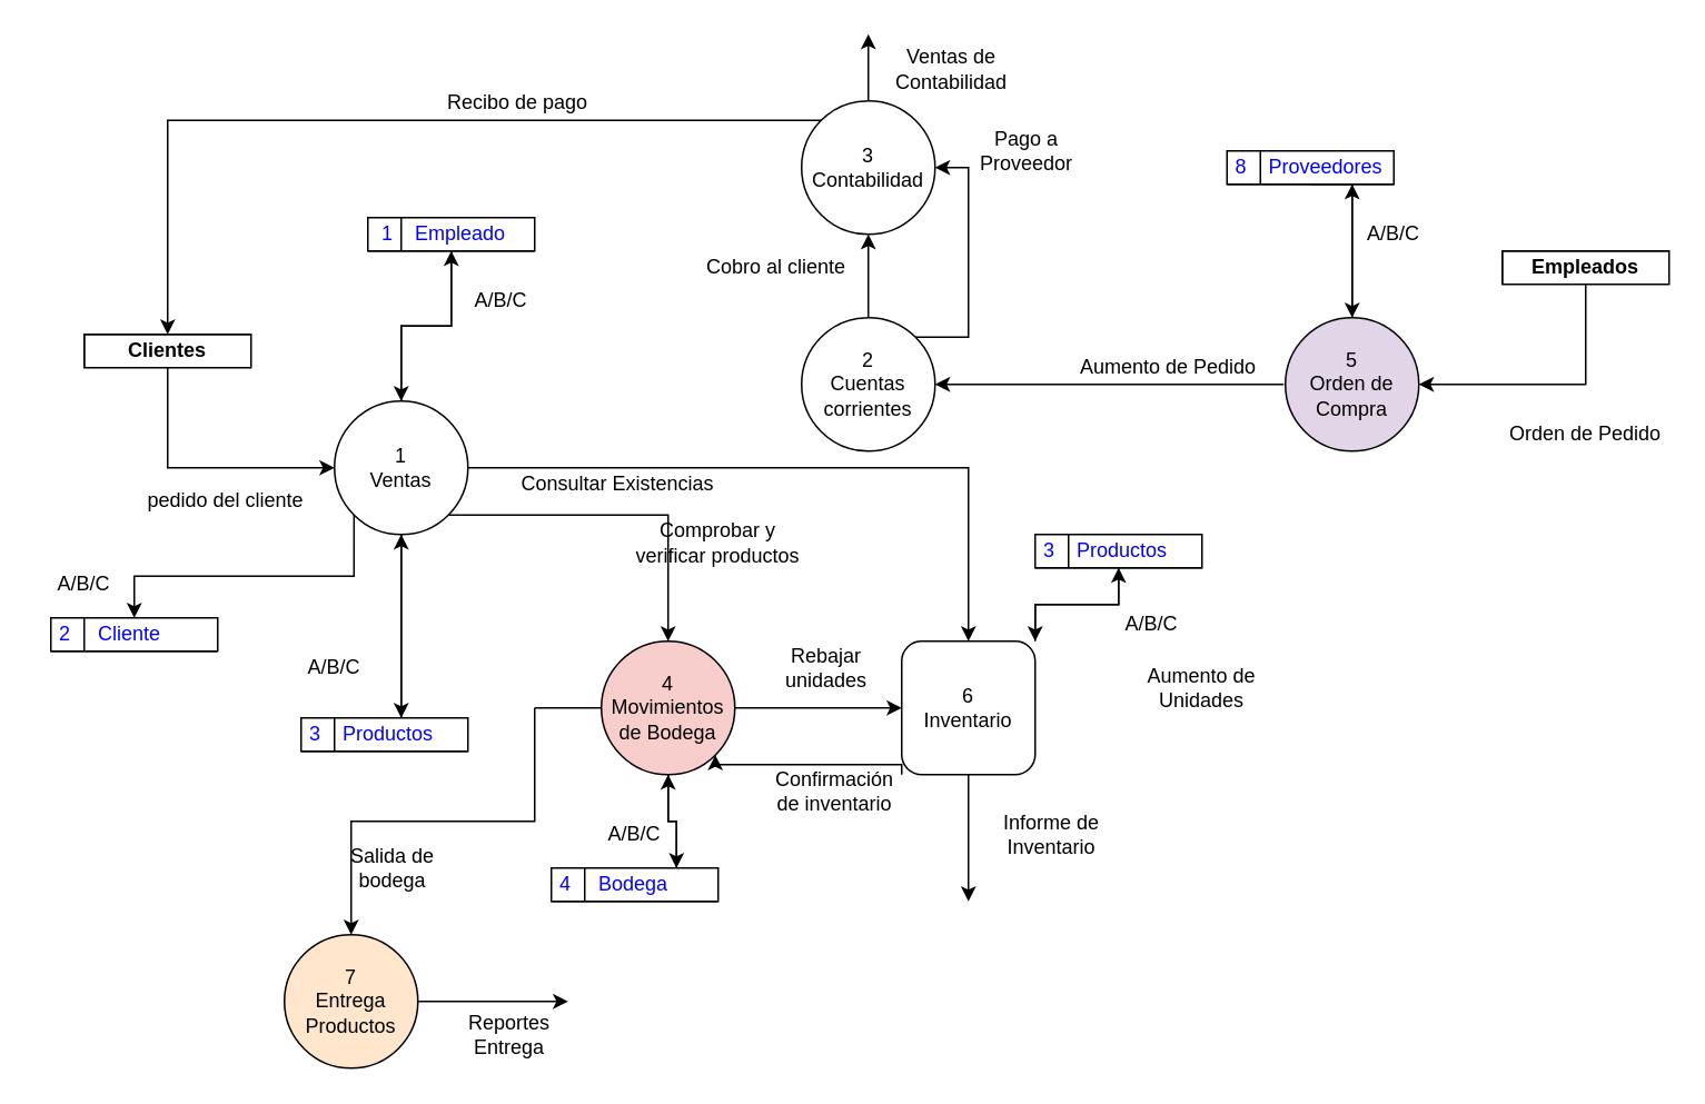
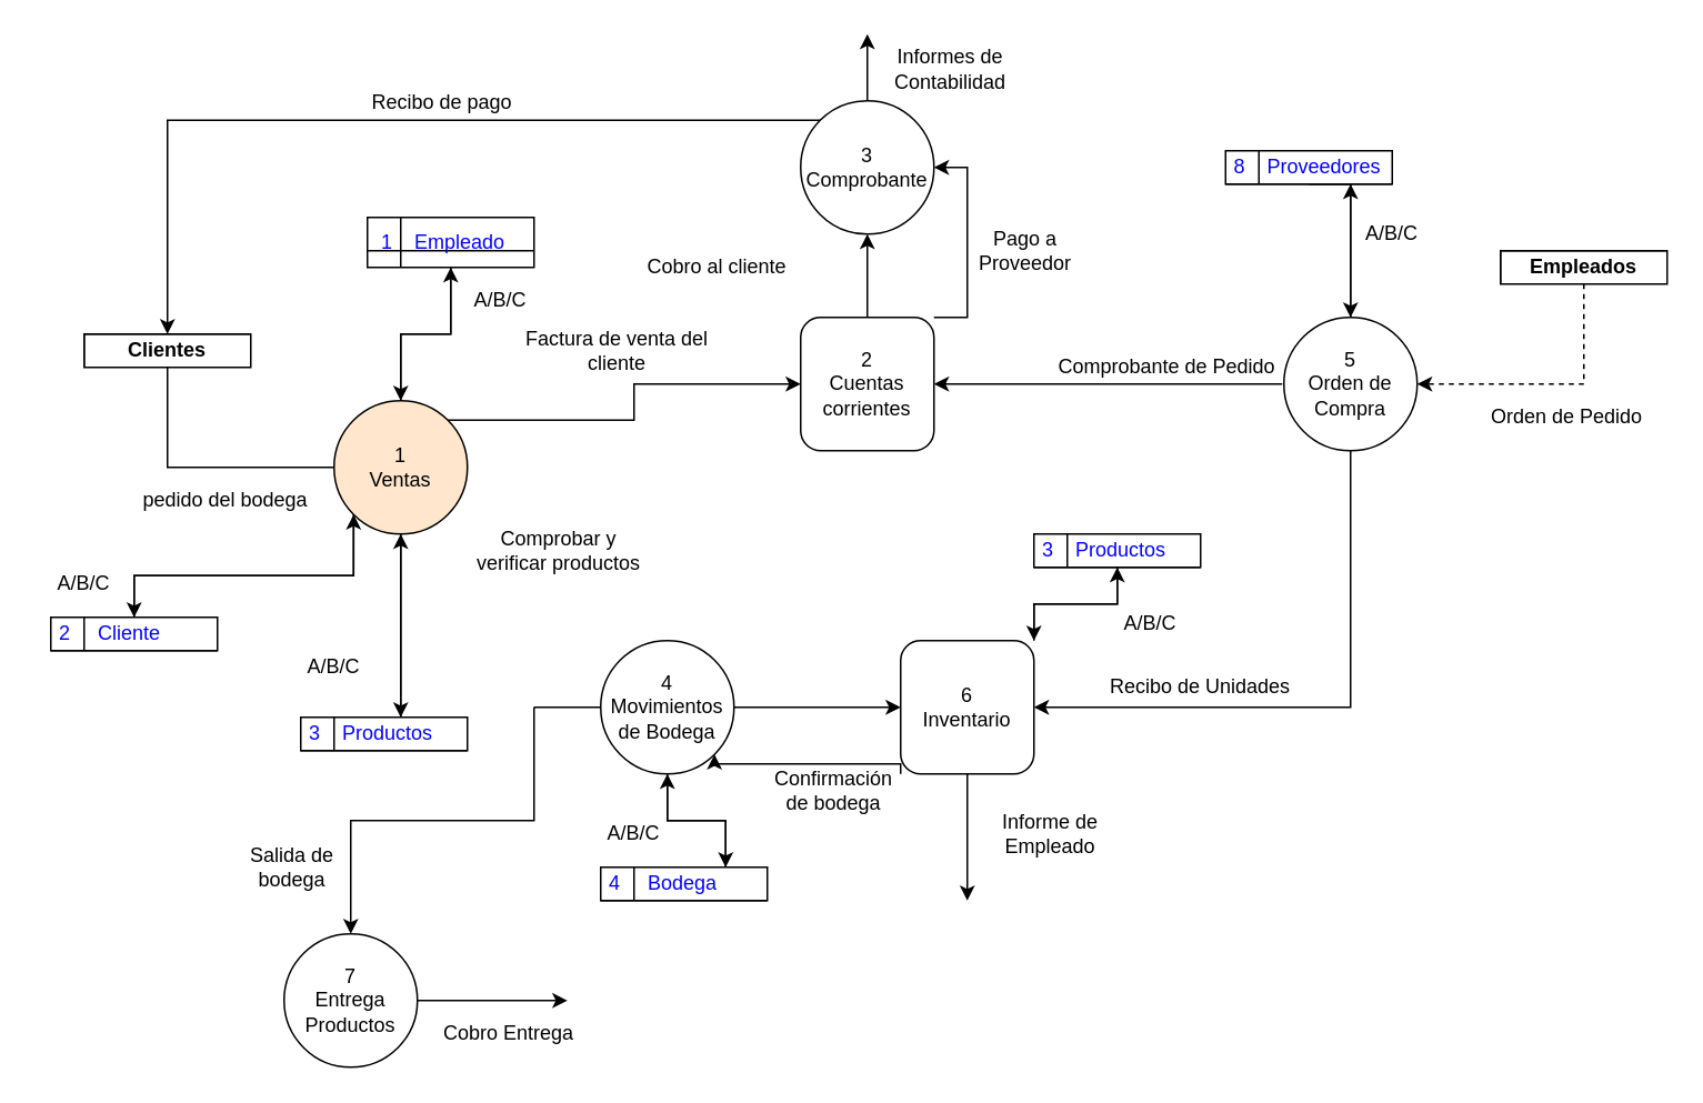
- <mxCell id="62" value="Ventas de Contabilidad" style="text;html=1;strokeColor=none;fillColor=none;align=center;verticalAlign=middle;whiteSpace=wrap;rounded=0;fontColor=#000000;" vertex="1" parent="1"><mxGeometry x="510" y="31" width="120" height="20" as="geometry" /></mxCell>
+ <mxCell id="62" value="Informes de Contabilidad" style="text;html=1;strokeColor=none;fillColor=none;align=center;verticalAlign=middle;whiteSpace=wrap;rounded=0;fontColor=#000000;" vertex="1" parent="1"><mxGeometry x="510" y="31" width="120" height="20" as="geometry" /></mxCell>
- <mxCell id="42" value="Recibo de pago" style="text;html=1;strokeColor=none;fillColor=none;align=center;verticalAlign=middle;whiteSpace=wrap;rounded=0;" vertex="1" parent="1"><mxGeometry x="255" y="51" width="110" height="20" as="geometry" /></mxCell>
+ <mxCell id="42" value="Recibo de pago" style="text;html=1;strokeColor=none;fillColor=none;align=center;verticalAlign=middle;whiteSpace=wrap;rounded=0;" vertex="1" parent="1"><mxGeometry x="210" y="51" width="110" height="20" as="geometry" /></mxCell>
- <mxCell id="52" value="Pago a Proveedor" style="text;html=1;strokeColor=none;fillColor=none;align=center;verticalAlign=middle;whiteSpace=wrap;rounded=0;" vertex="1" parent="1"><mxGeometry x="570" y="80" width="90" height="20" as="geometry" /></mxCell>
+ <mxCell id="52" value="Pago a Proveedor" style="text;html=1;strokeColor=none;fillColor=none;align=center;verticalAlign=middle;whiteSpace=wrap;rounded=0;" vertex="1" parent="1"><mxGeometry x="570" y="140" width="90" height="20" as="geometry" /></mxCell>
- <mxCell id="41" value="3&lt;br&gt;Contabilidad" style="ellipse;whiteSpace=wrap;html=1;aspect=fixed;" vertex="1" parent="1"><mxGeometry x="480" y="60" width="80" height="80" as="geometry" /></mxCell>
+ <mxCell id="41" value="3&lt;br&gt;Comprobante" style="ellipse;whiteSpace=wrap;html=1;aspect=fixed;" vertex="1" parent="1"><mxGeometry x="480" y="60" width="80" height="80" as="geometry" /></mxCell>
- <mxCell id="24" value="&amp;nbsp; 1&amp;nbsp; &amp;nbsp; Empleado" style="shape=internalStorage;whiteSpace=wrap;html=1;backgroundOutline=1;align=left;fontColor=#0000FF;" vertex="1" parent="1"><mxGeometry x="220" y="130" width="100" height="20" as="geometry" /></mxCell>
+ <mxCell id="24" value="&amp;nbsp; 1&amp;nbsp; &amp;nbsp; Empleado" style="shape=internalStorage;whiteSpace=wrap;html=1;backgroundOutline=1;align=left;fontColor=#0000FF;" vertex="1" parent="1"><mxGeometry x="220" y="130" width="100" height="30" as="geometry" /></mxCell>
- <mxCell id="43" value="Cobro al cliente" style="text;html=1;strokeColor=none;fillColor=none;align=center;verticalAlign=middle;whiteSpace=wrap;rounded=0;" vertex="1" parent="1"><mxGeometry x="420" y="150" width="90" height="20" as="geometry" /></mxCell>
+ <mxCell id="43" value="Cobro al cliente" style="text;html=1;strokeColor=none;fillColor=none;align=center;verticalAlign=middle;whiteSpace=wrap;rounded=0;" vertex="1" parent="1"><mxGeometry x="385" y="150" width="90" height="20" as="geometry" /></mxCell>
+ <mxCell id="31" value="Factura de venta del cliente" style="text;html=1;strokeColor=none;fillColor=none;align=center;verticalAlign=middle;whiteSpace=wrap;rounded=0;" vertex="1" parent="1"><mxGeometry x="310" y="200" width="120" height="20" as="geometry" /></mxCell>
- <mxCell id="51" value="Aumento de Pedido" style="text;html=1;strokeColor=none;fillColor=none;align=center;verticalAlign=middle;whiteSpace=wrap;rounded=0;" vertex="1" parent="1"><mxGeometry x="630" y="210" width="140" height="20" as="geometry" /></mxCell>
+ <mxCell id="51" value="Comprobante de Pedido" style="text;html=1;strokeColor=none;fillColor=none;align=center;verticalAlign=middle;whiteSpace=wrap;rounded=0;" vertex="1" parent="1"><mxGeometry x="630" y="210" width="140" height="20" as="geometry" /></mxCell>
- <mxCell id="14" value="2&lt;br&gt;Cuentas corrientes" style="ellipse;whiteSpace=wrap;html=1;aspect=fixed;" vertex="1" parent="1"><mxGeometry x="480" y="190" width="80" height="80" as="geometry" /></mxCell>
+ <mxCell id="14" value="2&lt;br&gt;Cuentas corrientes" style="whiteSpace=wrap;html=1;aspect=fixed;rounded=1;" vertex="1" parent="1"><mxGeometry x="480" y="190" width="80" height="80" as="geometry" /></mxCell>
- <mxCell id="18" value="5&lt;br&gt;Orden de Compra" style="ellipse;whiteSpace=wrap;html=1;aspect=fixed;fillColor=#e1d5e7;" vertex="1" parent="1"><mxGeometry x="770" y="190" width="80" height="80" as="geometry" /></mxCell>
+ <mxCell id="18" value="5&lt;br&gt;Orden de Compra" style="ellipse;whiteSpace=wrap;html=1;aspect=fixed;" vertex="1" parent="1"><mxGeometry x="770" y="190" width="80" height="80" as="geometry" /></mxCell>
- <mxCell id="45" style="edgeStyle=elbowEdgeStyle;rounded=0;orthogonalLoop=1;jettySize=auto;html=1;exitX=0.5;exitY=1;exitDx=0;exitDy=0;entryX=1;entryY=0.5;entryDx=0;entryDy=0;" edge="1" parent="1" source="46" target="18"><mxGeometry relative="1" as="geometry"><Array as="points"><mxPoint x="950" y="220" /></Array></mxGeometry></mxCell>
+ <mxCell id="45" style="edgeStyle=elbowEdgeStyle;rounded=0;orthogonalLoop=1;jettySize=auto;html=1;exitX=0.5;exitY=1;exitDx=0;exitDy=0;entryX=1;entryY=0.5;entryDx=0;entryDy=0;dashed=1;" edge="1" parent="1" source="46" target="18"><mxGeometry relative="1" as="geometry"><Array as="points"><mxPoint x="950" y="220" /></Array></mxGeometry></mxCell>
+ <mxCell id="6" style="edgeStyle=orthogonalEdgeStyle;rounded=0;orthogonalLoop=1;jettySize=auto;html=1;exitX=1;exitY=0;exitDx=0;exitDy=0;" edge="1" parent="1" source="10" target="14"><mxGeometry relative="1" as="geometry" /></mxCell>
- <mxCell id="32" value="Orden de Pedido" style="text;html=1;strokeColor=none;fillColor=none;align=center;verticalAlign=middle;whiteSpace=wrap;rounded=0;" vertex="1" parent="1"><mxGeometry x="890" y="250" width="120" height="20" as="geometry" /></mxCell>
+ <mxCell id="32" value="Orden de Pedido" style="text;html=1;strokeColor=none;fillColor=none;align=center;verticalAlign=middle;whiteSpace=wrap;rounded=0;" vertex="1" parent="1"><mxGeometry x="880" y="240" width="120" height="20" as="geometry" /></mxCell>
- <mxCell id="2" style="edgeStyle=orthogonalEdgeStyle;rounded=0;orthogonalLoop=1;jettySize=auto;html=1;exitX=0.5;exitY=1;exitDx=0;exitDy=0;entryX=0;entryY=0.5;entryDx=0;entryDy=0;" edge="1" parent="1" source="3" target="10"><mxGeometry relative="1" as="geometry" /></mxCell>
+ <mxCell id="2" style="edgeStyle=orthogonalEdgeStyle;rounded=0;orthogonalLoop=1;jettySize=auto;html=1;exitX=0.5;exitY=1;exitDx=0;exitDy=0;entryX=0;entryY=0.5;entryDx=0;entryDy=0;endArrow=none;" edge="1" parent="1" source="3" target="10"><mxGeometry relative="1" as="geometry" /></mxCell>
- <mxCell id="10" value="1&lt;br&gt;Ventas" style="ellipse;whiteSpace=wrap;html=1;aspect=fixed;" vertex="1" parent="1"><mxGeometry x="200" y="240" width="80" height="80" as="geometry" /></mxCell>
+ <mxCell id="10" value="1&lt;br&gt;Ventas" style="ellipse;whiteSpace=wrap;html=1;aspect=fixed;fillColor=#ffe6cc;" vertex="1" parent="1"><mxGeometry x="200" y="240" width="80" height="80" as="geometry" /></mxCell>
- <mxCell id="9" style="edgeStyle=elbowEdgeStyle;rounded=0;orthogonalLoop=1;jettySize=auto;elbow=vertical;html=1;exitX=1;exitY=0.5;exitDx=0;exitDy=0;fontColor=#000000;" edge="1" parent="1" source="10" target="22"><mxGeometry relative="1" as="geometry"><Array as="points"><mxPoint x="460" y="280" /></Array></mxGeometry></mxCell>
- <mxCell id="44" value="Consultar Existencias" style="text;html=1;strokeColor=none;fillColor=none;align=center;verticalAlign=middle;whiteSpace=wrap;rounded=0;" vertex="1" parent="1"><mxGeometry x="300" y="280" width="140" height="20" as="geometry" /></mxCell>
- <mxCell id="11" value="pedido del cliente" style="text;html=1;strokeColor=none;fillColor=none;align=center;verticalAlign=middle;whiteSpace=wrap;rounded=0;" vertex="1" parent="1"><mxGeometry x="80" y="290" width="110" height="20" as="geometry" /></mxCell>
+ <mxCell id="11" value="pedido del bodega" style="text;html=1;strokeColor=none;fillColor=none;align=center;verticalAlign=middle;whiteSpace=wrap;rounded=0;" vertex="1" parent="1"><mxGeometry x="80" y="290" width="110" height="20" as="geometry" /></mxCell>
- <mxCell id="7" style="edgeStyle=orthogonalEdgeStyle;rounded=0;orthogonalLoop=1;jettySize=auto;html=1;exitX=1;exitY=1;exitDx=0;exitDy=0;" edge="1" parent="1" source="10" target="37"><mxGeometry relative="1" as="geometry" /></mxCell>
- <mxCell id="38" value="Comprobar y verificar productos" style="text;html=1;strokeColor=none;fillColor=none;align=center;verticalAlign=middle;whiteSpace=wrap;rounded=0;" vertex="1" parent="1"><mxGeometry x="375" y="315" width="110" height="20" as="geometry" /></mxCell>
+ <mxCell id="38" value="Comprobar y verificar productos" style="text;html=1;strokeColor=none;fillColor=none;align=center;verticalAlign=middle;whiteSpace=wrap;rounded=0;" vertex="1" parent="1"><mxGeometry x="280" y="320" width="110" height="20" as="geometry" /></mxCell>
+ <mxCell id="25" style="edgeStyle=orthogonalEdgeStyle;rounded=0;orthogonalLoop=1;jettySize=auto;html=1;entryX=0;entryY=1;entryDx=0;entryDy=0;exitX=0.5;exitY=0;exitDx=0;exitDy=0;" edge="1" parent="1" source="26" target="10"><mxGeometry relative="1" as="geometry"><mxPoint x="110" y="360" as="sourcePoint" /><Array as="points"><mxPoint x="80" y="370" /><mxPoint x="80" y="345" /><mxPoint x="212" y="345" /></Array></mxGeometry></mxCell>
- <mxCell id="53" value="Rebajar unidades" style="text;html=1;strokeColor=none;fillColor=none;align=center;verticalAlign=middle;whiteSpace=wrap;rounded=0;" vertex="1" parent="1"><mxGeometry x="460" y="390" width="70" height="20" as="geometry" /></mxCell>
- <mxCell id="54" value="Aumento de Unidades" style="text;html=1;strokeColor=none;fillColor=none;align=center;verticalAlign=middle;whiteSpace=wrap;rounded=0;" vertex="1" parent="1"><mxGeometry x="660" y="402" width="120" height="20" as="geometry" /></mxCell>
+ <mxCell id="54" value="Recibo de Unidades" style="text;html=1;strokeColor=none;fillColor=none;align=center;verticalAlign=middle;whiteSpace=wrap;rounded=0;" vertex="1" parent="1"><mxGeometry x="660" y="402" width="120" height="20" as="geometry" /></mxCell>
- <mxCell id="37" value="4&lt;br&gt;Movimientos de Bodega" style="ellipse;whiteSpace=wrap;html=1;aspect=fixed;fillColor=#f8cecc;" vertex="1" parent="1"><mxGeometry x="360" y="384" width="80" height="80" as="geometry" /></mxCell>
+ <mxCell id="37" value="4&lt;br&gt;Movimientos de Bodega" style="ellipse;whiteSpace=wrap;html=1;aspect=fixed;" vertex="1" parent="1"><mxGeometry x="360" y="384" width="80" height="80" as="geometry" /></mxCell>
+ <mxCell id="17" style="edgeStyle=elbowEdgeStyle;rounded=0;orthogonalLoop=1;jettySize=auto;html=1;exitX=0.5;exitY=1;exitDx=0;exitDy=0;" edge="1" parent="1" source="18" target="22"><mxGeometry relative="1" as="geometry"><Array as="points"><mxPoint x="810" y="380" /></Array></mxGeometry></mxCell>
- <mxCell id="63" value="Confirmación de inventario" style="text;html=1;strokeColor=none;fillColor=none;align=center;verticalAlign=middle;whiteSpace=wrap;rounded=0;fontColor=#000000;" vertex="1" parent="1"><mxGeometry x="460" y="464" width="80" height="20" as="geometry" /></mxCell>
+ <mxCell id="63" value="Confirmación de bodega" style="text;html=1;strokeColor=none;fillColor=none;align=center;verticalAlign=middle;whiteSpace=wrap;rounded=0;fontColor=#000000;" vertex="1" parent="1"><mxGeometry x="460" y="464" width="80" height="20" as="geometry" /></mxCell>
- <mxCell id="55" value="Informe de Inventario" style="text;html=1;strokeColor=none;fillColor=none;align=center;verticalAlign=middle;whiteSpace=wrap;rounded=0;" vertex="1" parent="1"><mxGeometry x="590" y="490" width="80" height="20" as="geometry" /></mxCell>
+ <mxCell id="55" value="Informe de Empleado" style="text;html=1;strokeColor=none;fillColor=none;align=center;verticalAlign=middle;whiteSpace=wrap;rounded=0;" vertex="1" parent="1"><mxGeometry x="590" y="490" width="80" height="20" as="geometry" /></mxCell>
- <mxCell id="64" value="Salida de bodega" style="text;html=1;strokeColor=none;fillColor=none;align=center;verticalAlign=middle;whiteSpace=wrap;rounded=0;fontColor=#000000;" vertex="1" parent="1"><mxGeometry x="200" y="510" width="70" height="20" as="geometry" /></mxCell>
+ <mxCell id="64" value="Salida de bodega" style="text;html=1;strokeColor=none;fillColor=none;align=center;verticalAlign=middle;whiteSpace=wrap;rounded=0;fontColor=#000000;" vertex="1" parent="1"><mxGeometry x="140" y="510" width="70" height="20" as="geometry" /></mxCell>
- <mxCell id="57" value="&amp;nbsp;4&amp;nbsp; &amp;nbsp; &amp;nbsp;Bodega" style="shape=internalStorage;whiteSpace=wrap;html=1;backgroundOutline=1;align=left;fontColor=#0000FF;" vertex="1" parent="1"><mxGeometry x="330" y="520" width="100" height="20" as="geometry" /></mxCell>
+ <mxCell id="57" value="&amp;nbsp;4&amp;nbsp; &amp;nbsp; &amp;nbsp;Bodega" style="shape=internalStorage;whiteSpace=wrap;html=1;backgroundOutline=1;align=left;fontColor=#0000FF;" vertex="1" parent="1"><mxGeometry x="360" y="520" width="100" height="20" as="geometry" /></mxCell>
- <mxCell id="66" value="7&lt;br&gt;Entrega Productos" style="ellipse;whiteSpace=wrap;html=1;aspect=fixed;fontColor=#000000;fillColor=#ffe6cc;" vertex="1" parent="1"><mxGeometry x="170" y="560" width="80" height="80" as="geometry" /></mxCell>
+ <mxCell id="66" value="7&lt;br&gt;Entrega Productos" style="ellipse;whiteSpace=wrap;html=1;aspect=fixed;fontColor=#000000;" vertex="1" parent="1"><mxGeometry x="170" y="560" width="80" height="80" as="geometry" /></mxCell>
- <mxCell id="67" value="Reportes Entrega" style="text;html=1;strokeColor=none;fillColor=none;align=center;verticalAlign=middle;whiteSpace=wrap;rounded=0;fontColor=#000000;" vertex="1" parent="1"><mxGeometry x="260" y="610" width="90" height="20" as="geometry" /></mxCell>
+ <mxCell id="67" value="Cobro Entrega" style="text;html=1;strokeColor=none;fillColor=none;align=center;verticalAlign=middle;whiteSpace=wrap;rounded=0;fontColor=#000000;" vertex="1" parent="1"><mxGeometry x="260" y="610" width="90" height="20" as="geometry" /></mxCell>
